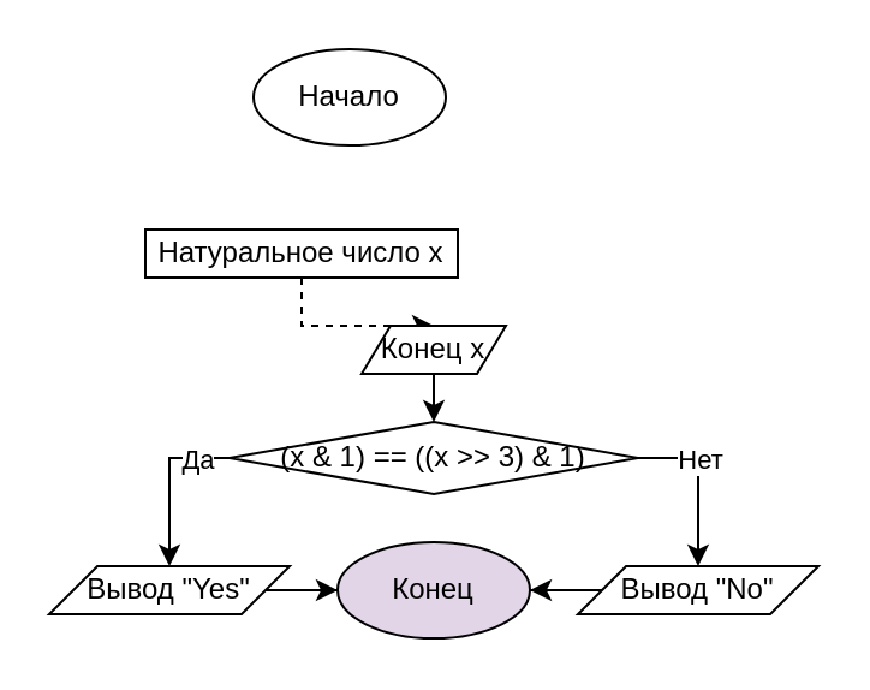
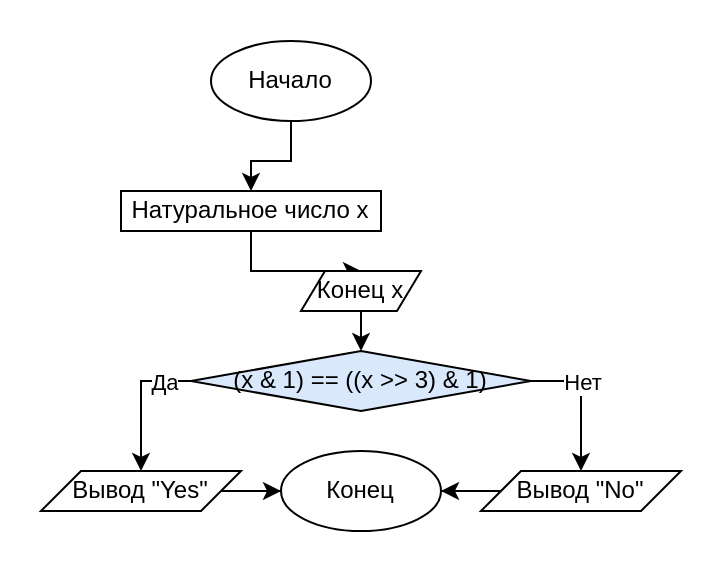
+ <mxCell id="2" style="edgeStyle=orthogonalEdgeStyle;rounded=0;orthogonalLoop=1;jettySize=auto;html=1;entryX=0.5;entryY=0;entryDx=0;entryDy=0;" edge="1" parent="1" source="3" target="6"><mxGeometry relative="1" as="geometry" /></mxCell>
- <mxCell id="5" style="edgeStyle=orthogonalEdgeStyle;rounded=0;orthogonalLoop=1;jettySize=auto;html=1;dashed=1;" edge="1" parent="1" source="6" target="8"><mxGeometry relative="1" as="geometry" /></mxCell>
+ <mxCell id="5" style="edgeStyle=orthogonalEdgeStyle;rounded=0;orthogonalLoop=1;jettySize=auto;html=1;" edge="1" parent="1" source="6" target="8"><mxGeometry relative="1" as="geometry" /></mxCell>
- <mxCell id="13" value="(x &amp;amp; 1) == ((x &amp;gt;&amp;gt; 3) &amp;amp; 1)" style="rhombus;whiteSpace=wrap;html=1;" vertex="1" parent="1"><mxGeometry x="95" y="175" width="170" height="30" as="geometry" /></mxCell>
+ <mxCell id="13" value="(x &amp;amp; 1) == ((x &amp;gt;&amp;gt; 3) &amp;amp; 1)" style="rhombus;whiteSpace=wrap;html=1;fillColor=#dae8fc;" vertex="1" parent="1"><mxGeometry x="95" y="175" width="170" height="30" as="geometry" /></mxCell>
- <mxCell id="4" value="Конец" style="ellipse;whiteSpace=wrap;html=1;fillColor=#e1d5e7;" vertex="1" parent="1"><mxGeometry x="140" y="225" width="80" height="40" as="geometry" /></mxCell>
+ <mxCell id="4" value="Конец" style="ellipse;whiteSpace=wrap;html=1;" vertex="1" parent="1"><mxGeometry x="140" y="225" width="80" height="40" as="geometry" /></mxCell>
